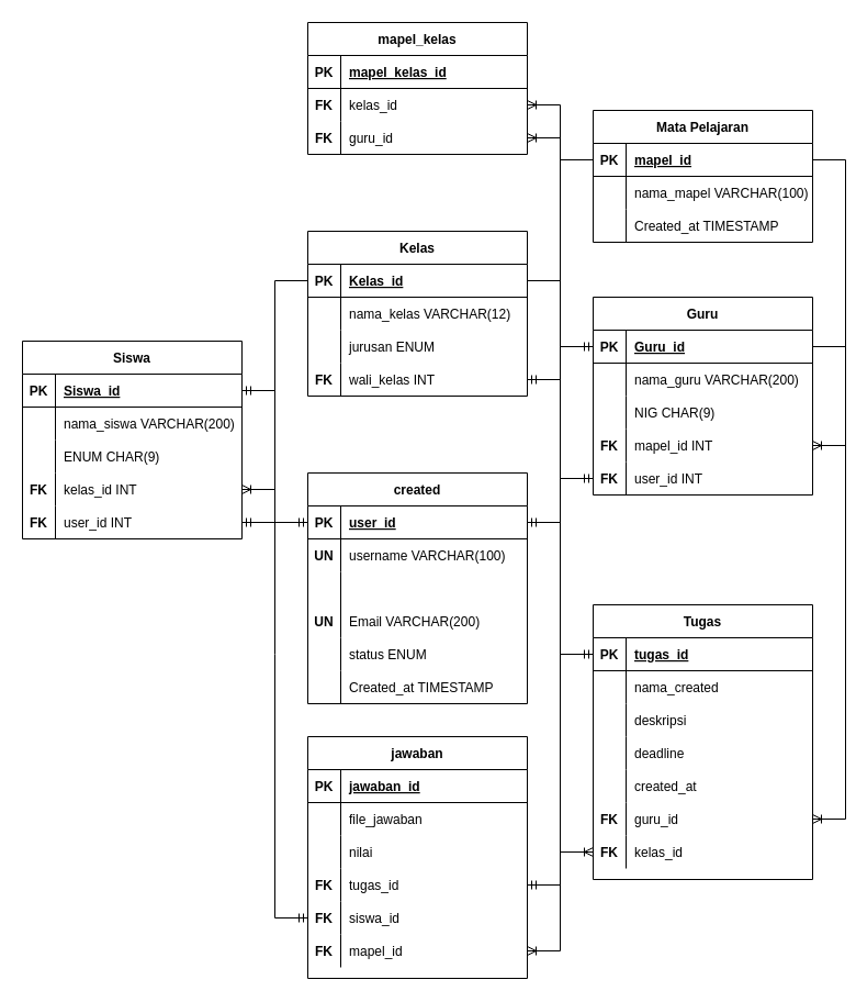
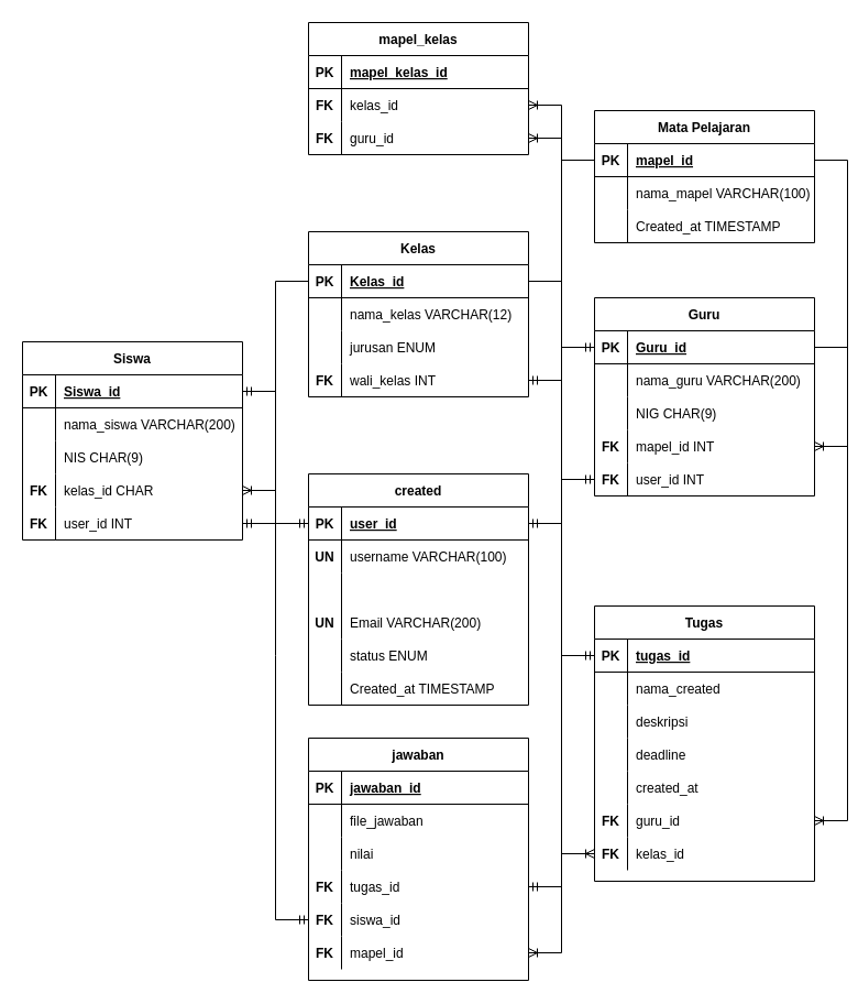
- <mxCell id="29" value="ENUM CHAR(9)" style="shape=partialRectangle;connectable=0;fillColor=none;top=0;left=0;bottom=0;right=0;align=left;spacingLeft=6;overflow=hidden;" parent="27" vertex="1"><mxGeometry x="30" width="170" height="30" as="geometry"><mxRectangle width="170" height="30" as="alternateBounds" /></mxGeometry></mxCell>
+ <mxCell id="29" value="NIS CHAR(9)" style="shape=partialRectangle;connectable=0;fillColor=none;top=0;left=0;bottom=0;right=0;align=left;spacingLeft=6;overflow=hidden;" parent="27" vertex="1"><mxGeometry x="30" width="170" height="30" as="geometry"><mxRectangle width="170" height="30" as="alternateBounds" /></mxGeometry></mxCell>
- <mxCell id="32" value="kelas_id INT" style="shape=partialRectangle;connectable=0;fillColor=none;top=0;left=0;bottom=0;right=0;align=left;spacingLeft=6;overflow=hidden;" parent="30" vertex="1"><mxGeometry x="30" width="170" height="30" as="geometry"><mxRectangle width="170" height="30" as="alternateBounds" /></mxGeometry></mxCell>
+ <mxCell id="32" value="kelas_id CHAR" style="shape=partialRectangle;connectable=0;fillColor=none;top=0;left=0;bottom=0;right=0;align=left;spacingLeft=6;overflow=hidden;" parent="30" vertex="1"><mxGeometry x="30" width="170" height="30" as="geometry"><mxRectangle width="170" height="30" as="alternateBounds" /></mxGeometry></mxCell>
